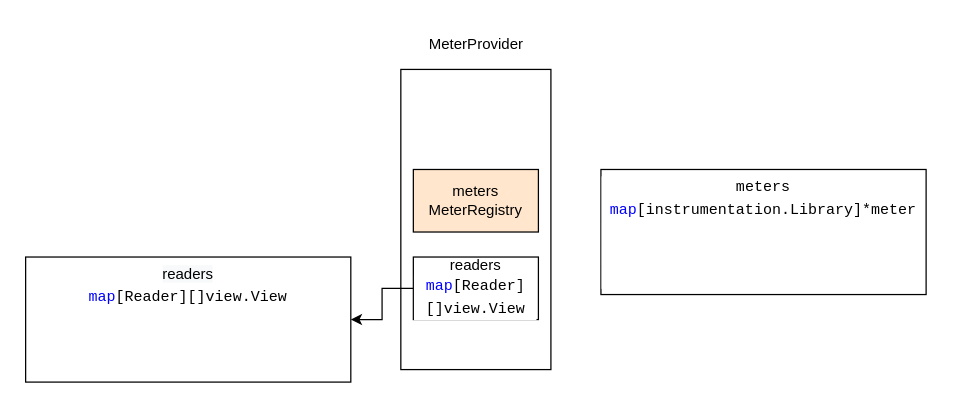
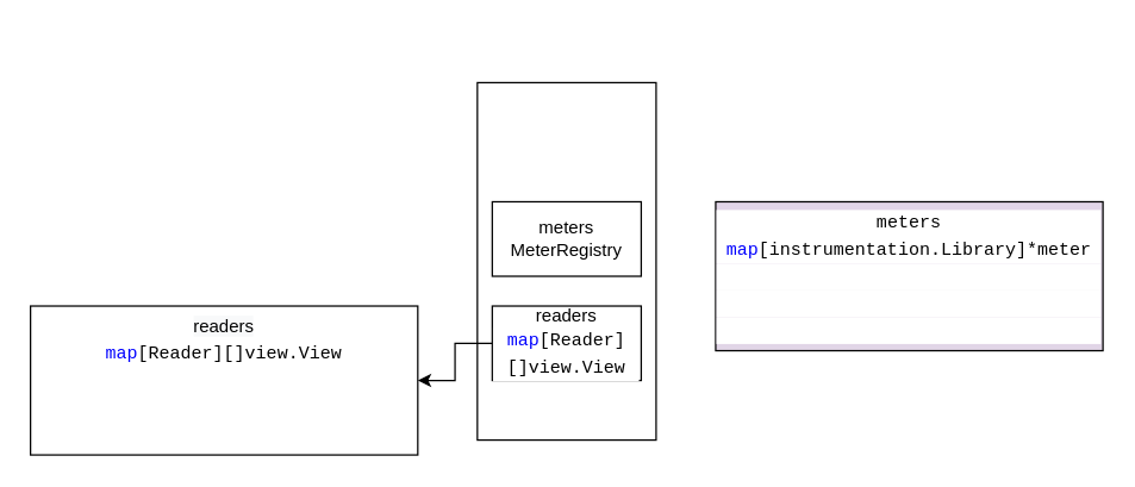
- <mxCell id="3" value="MeterProvider" style="text;html=1;align=center;verticalAlign=middle;resizable=0;points=[];autosize=1;strokeColor=none;fillColor=none;" vertex="1" parent="1"><mxGeometry x="330" y="20" width="100" height="30" as="geometry" /></mxCell>
- <mxCell id="4" value="meters&lt;br&gt;MeterRegistry" style="rounded=0;whiteSpace=wrap;html=1;fillColor=#ffe6cc;" vertex="1" parent="1"><mxGeometry x="330" y="135" width="100" height="50" as="geometry" /></mxCell>
+ <mxCell id="4" value="meters&lt;br&gt;MeterRegistry" style="rounded=0;whiteSpace=wrap;html=1;" vertex="1" parent="1"><mxGeometry x="330" y="135" width="100" height="50" as="geometry" /></mxCell>
- <mxCell id="7" value="&lt;div style=&quot;background-color: rgb(255, 255, 255); font-family: Menlo, Monaco, &amp;quot;Courier New&amp;quot;, monospace; line-height: 18px;&quot;&gt;meters &lt;span style=&quot;color: #0000ff;&quot;&gt;map&lt;/span&gt;[instrumentation.Library]*meter&lt;/div&gt;&lt;div style=&quot;background-color: rgb(255, 255, 255); font-family: Menlo, Monaco, &amp;quot;Courier New&amp;quot;, monospace; line-height: 18px;&quot;&gt;&lt;br&gt;&lt;/div&gt;&lt;div style=&quot;background-color: rgb(255, 255, 255); font-family: Menlo, Monaco, &amp;quot;Courier New&amp;quot;, monospace; line-height: 18px;&quot;&gt;&lt;br&gt;&lt;/div&gt;&lt;div style=&quot;background-color: rgb(255, 255, 255); font-family: Menlo, Monaco, &amp;quot;Courier New&amp;quot;, monospace; line-height: 18px;&quot;&gt;&lt;br&gt;&lt;/div&gt;" style="rounded=0;whiteSpace=wrap;html=1;" vertex="1" parent="1"><mxGeometry x="480" y="135" width="260" height="100" as="geometry" /></mxCell>
+ <mxCell id="7" value="&lt;div style=&quot;background-color: rgb(255, 255, 255); font-family: Menlo, Monaco, &amp;quot;Courier New&amp;quot;, monospace; line-height: 18px;&quot;&gt;meters &lt;span style=&quot;color: #0000ff;&quot;&gt;map&lt;/span&gt;[instrumentation.Library]*meter&lt;/div&gt;&lt;div style=&quot;background-color: rgb(255, 255, 255); font-family: Menlo, Monaco, &amp;quot;Courier New&amp;quot;, monospace; line-height: 18px;&quot;&gt;&lt;br&gt;&lt;/div&gt;&lt;div style=&quot;background-color: rgb(255, 255, 255); font-family: Menlo, Monaco, &amp;quot;Courier New&amp;quot;, monospace; line-height: 18px;&quot;&gt;&lt;br&gt;&lt;/div&gt;&lt;div style=&quot;background-color: rgb(255, 255, 255); font-family: Menlo, Monaco, &amp;quot;Courier New&amp;quot;, monospace; line-height: 18px;&quot;&gt;&lt;br&gt;&lt;/div&gt;" style="rounded=0;whiteSpace=wrap;html=1;fillColor=#e1d5e7;" vertex="1" parent="1"><mxGeometry x="480" y="135" width="260" height="100" as="geometry" /></mxCell>
